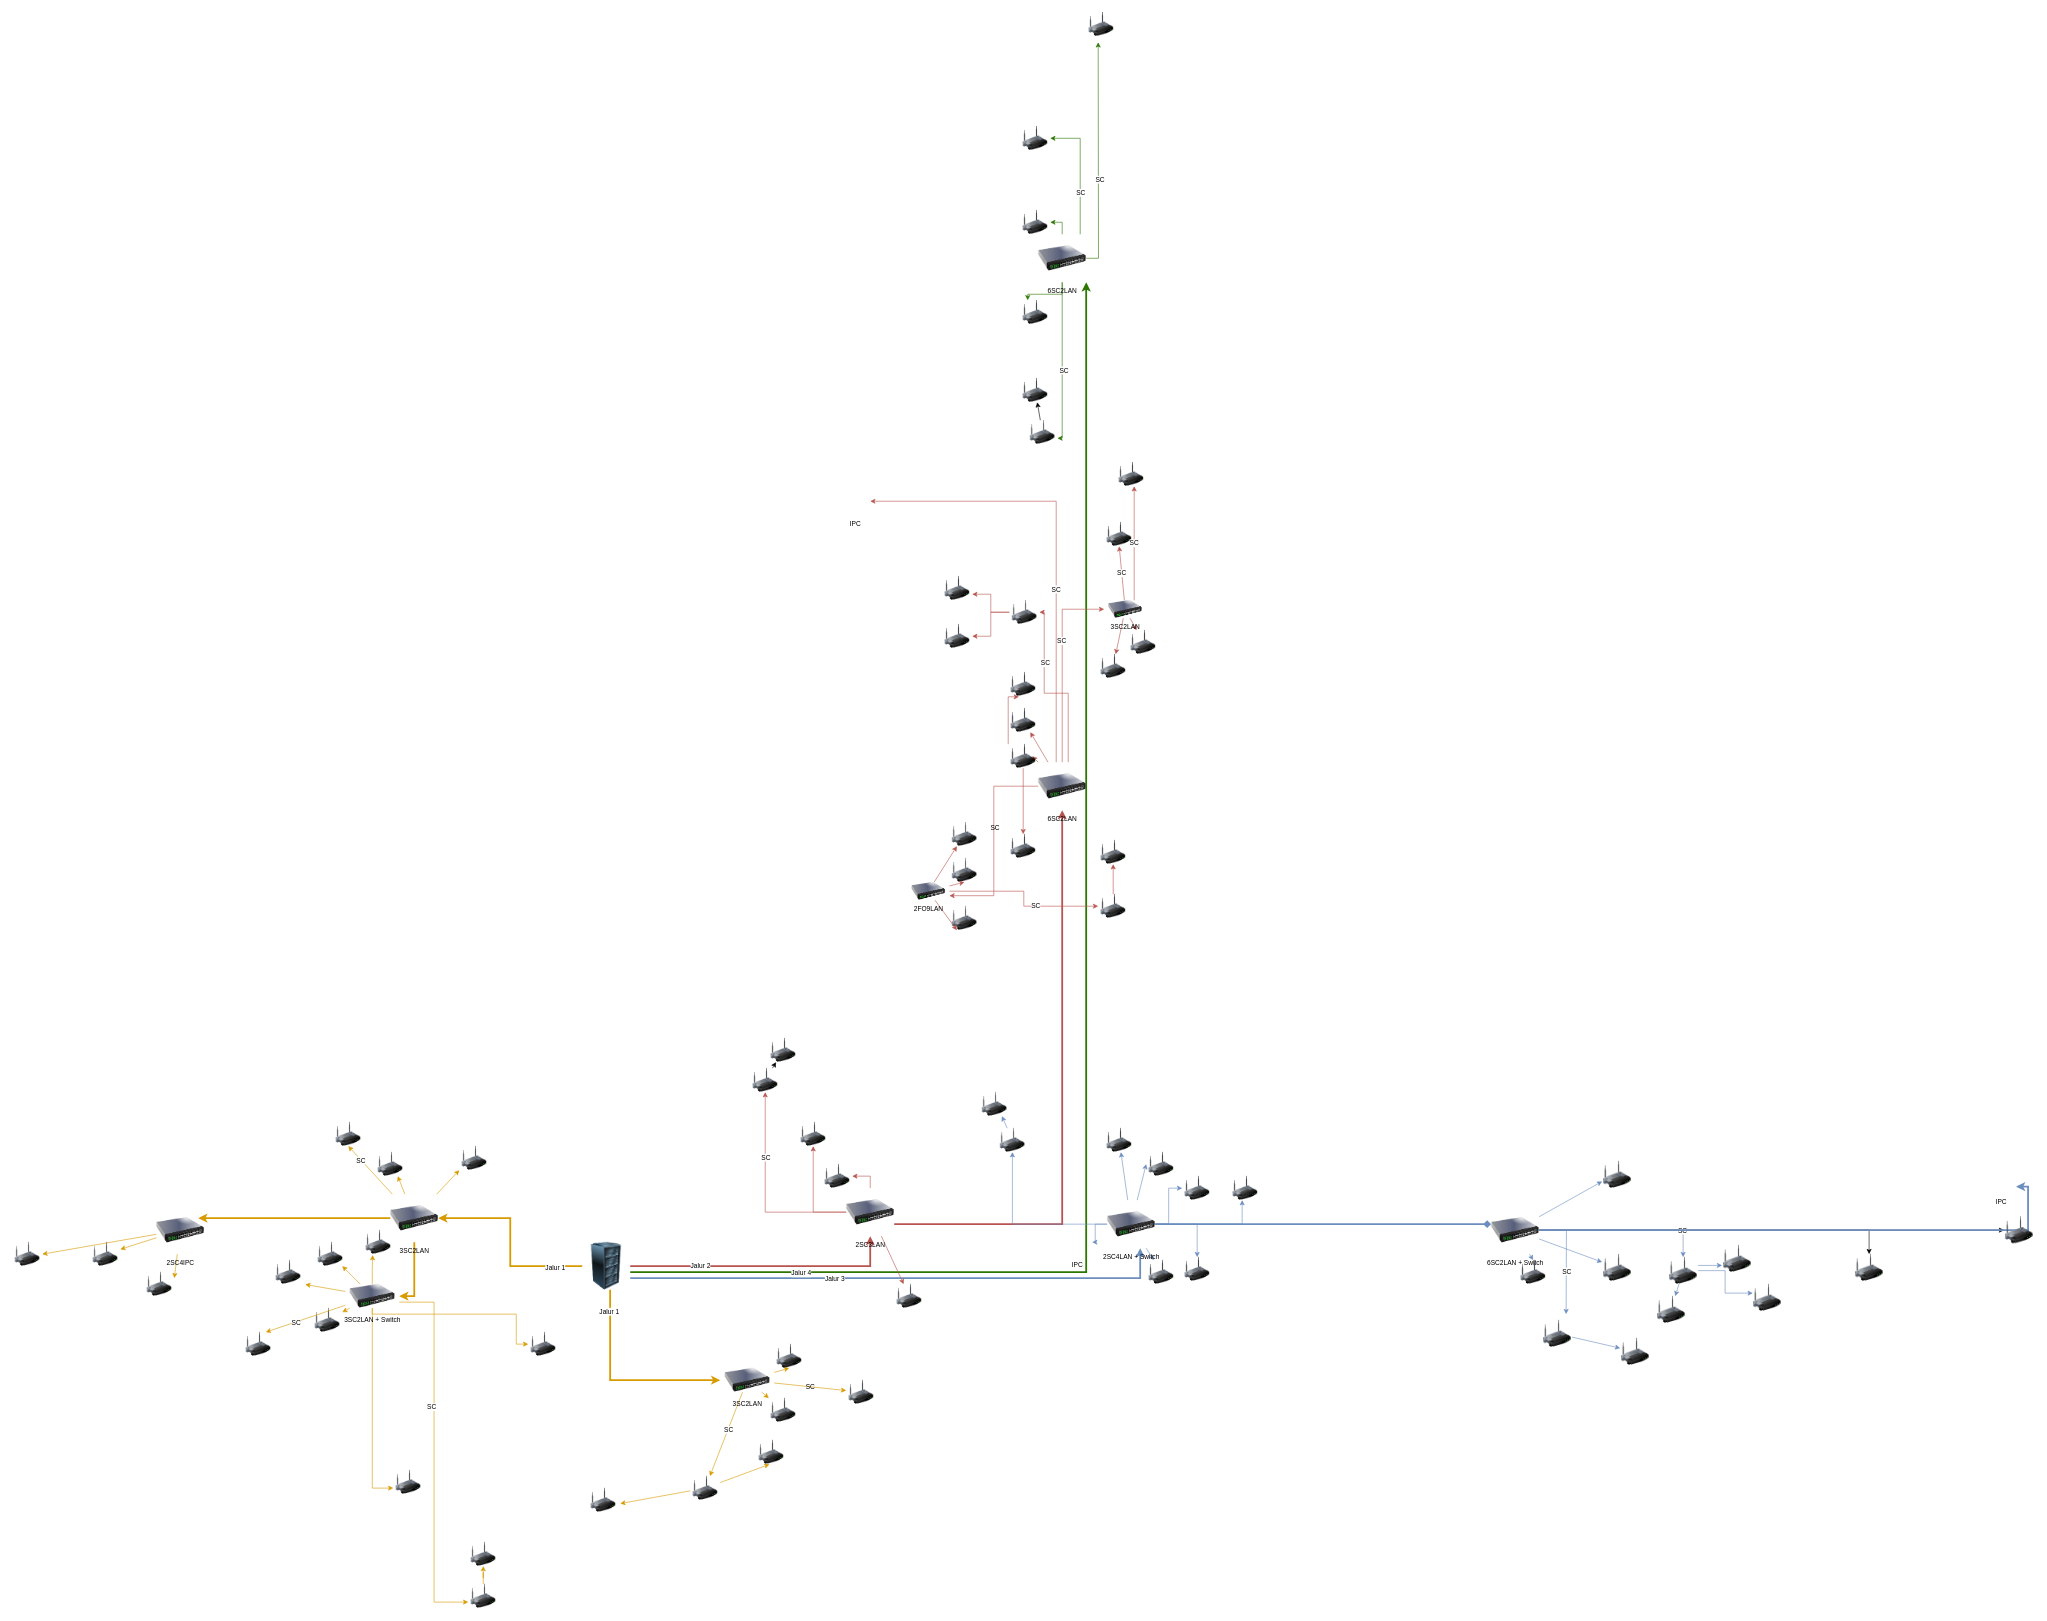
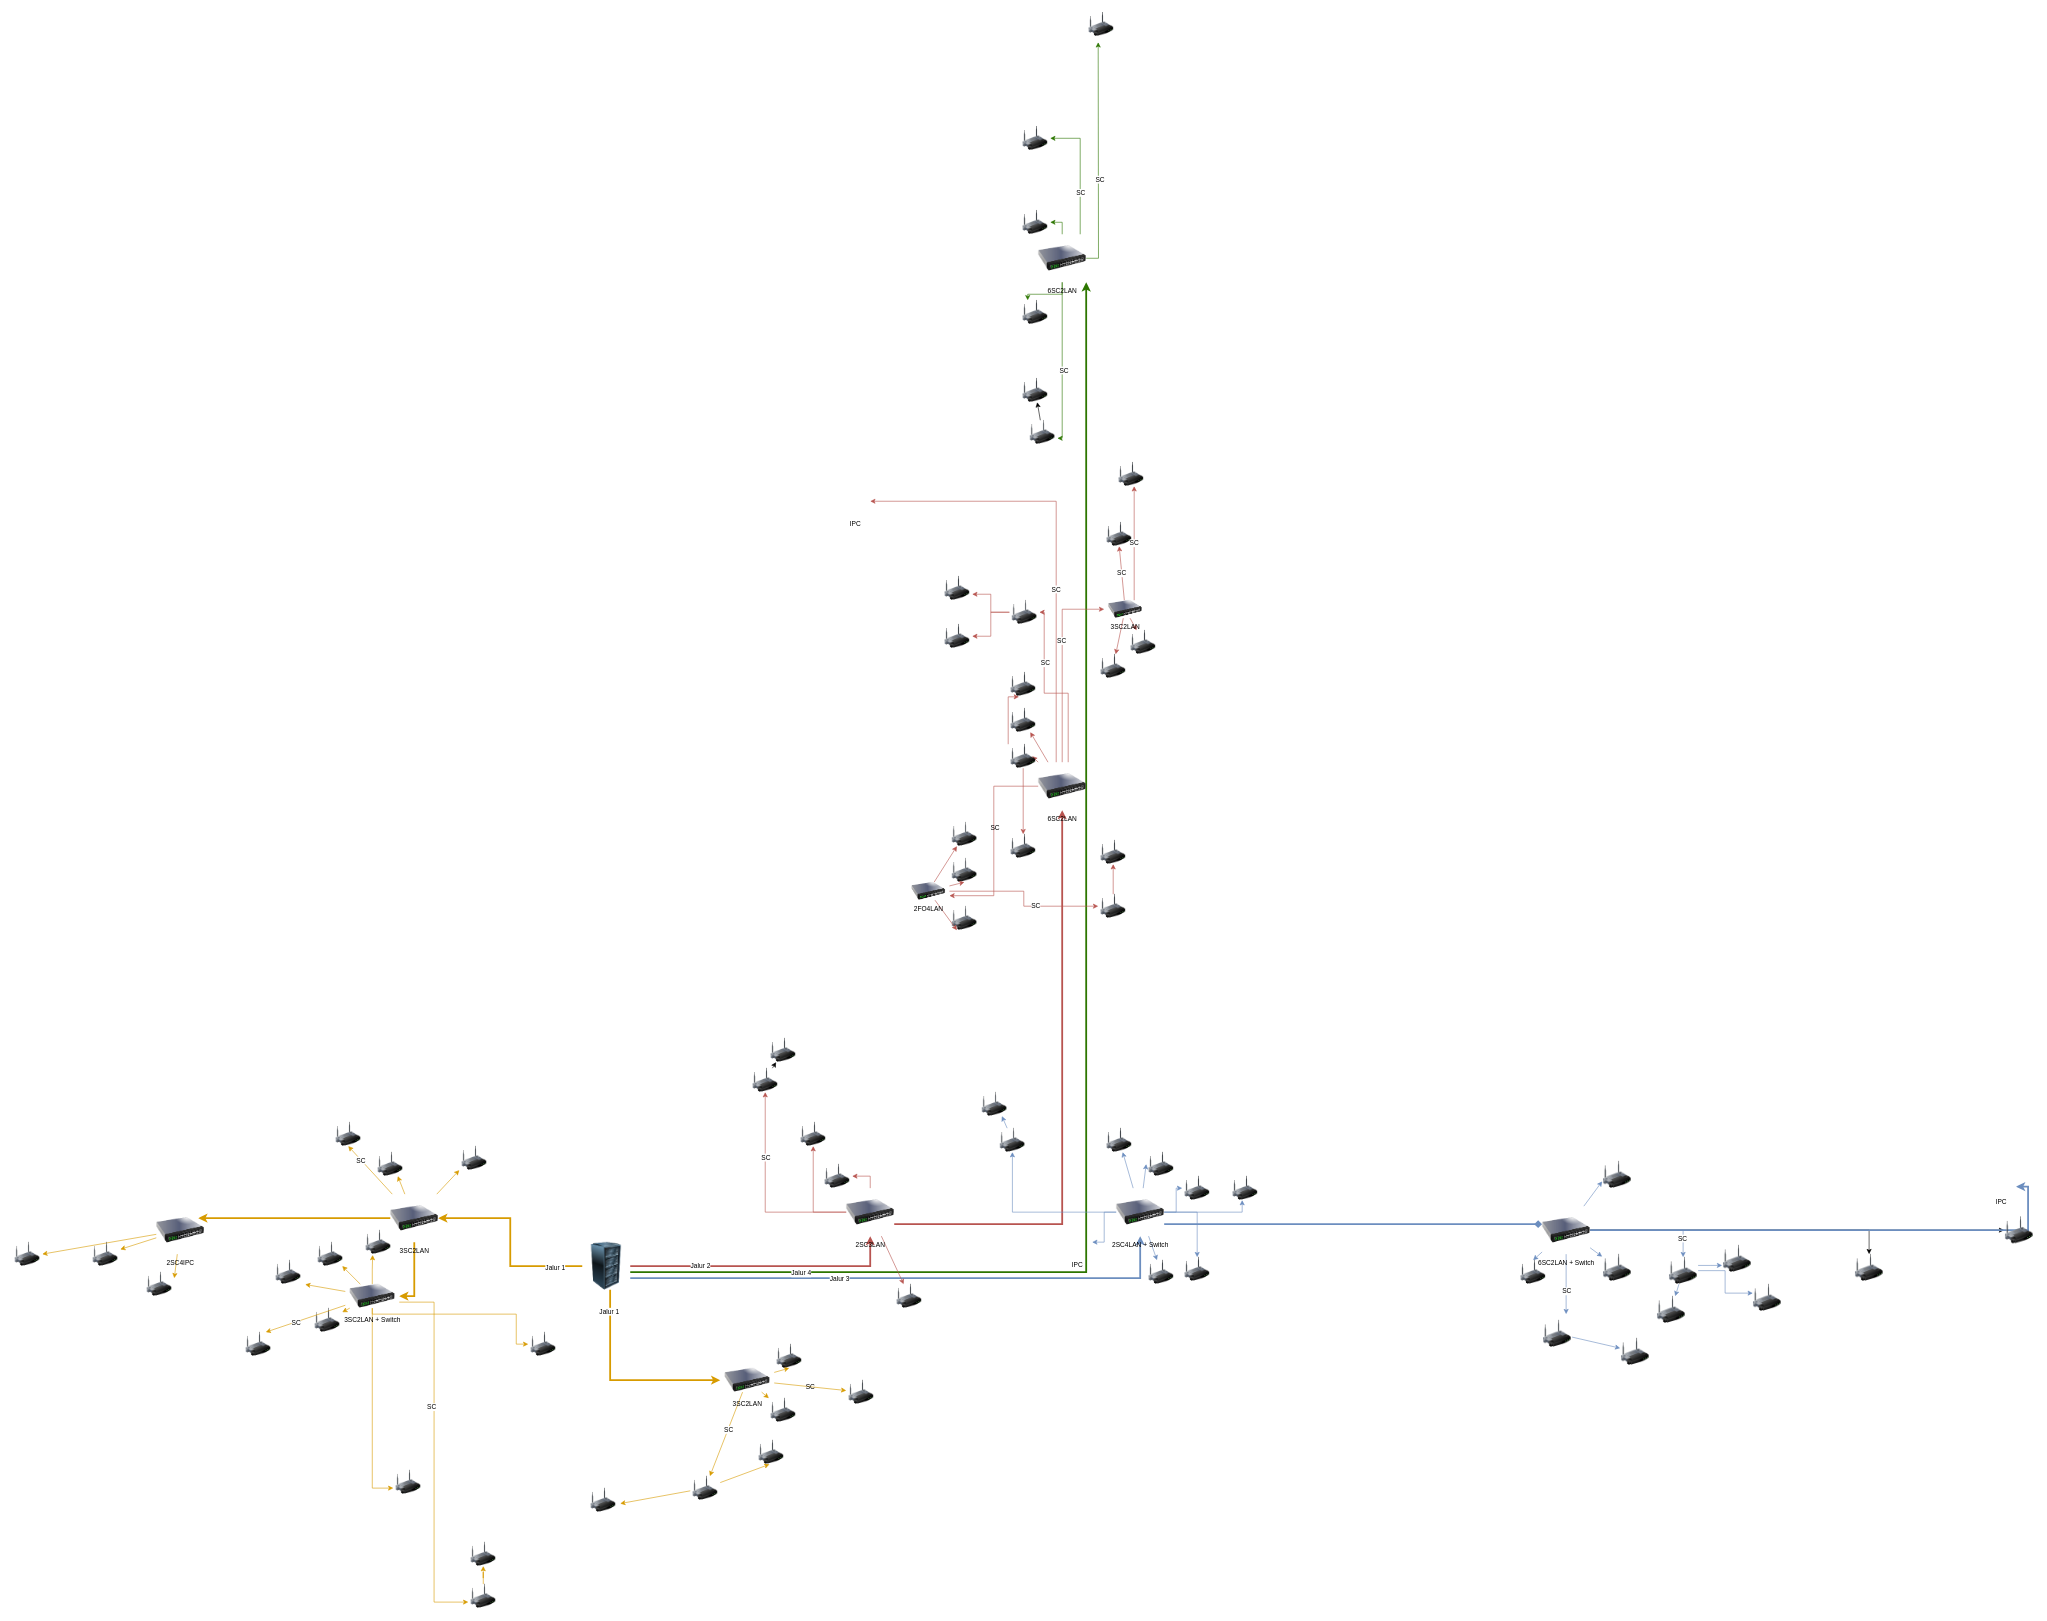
- <mxCell id="162" value="&lt;font style=&quot;font-size: 11px;&quot;&gt;2FO9LAN&lt;/font&gt;" style="image;html=1;image=img/lib/clip_art/networking/Switch_128x128.png;labelBackgroundColor=none;" parent="1" vertex="1"><mxGeometry x="1512" y="1470" width="70" height="30" as="geometry" /></mxCell>
+ <mxCell id="162" value="&lt;font style=&quot;font-size: 11px;&quot;&gt;2FO4LAN&lt;/font&gt;" style="image;html=1;image=img/lib/clip_art/networking/Switch_128x128.png;labelBackgroundColor=none;" parent="1" vertex="1"><mxGeometry x="1512" y="1470" width="70" height="30" as="geometry" /></mxCell>
- <mxCell id="82" value="&lt;font style=&quot;font-size: 11px;&quot;&gt;2SC4LAN + Switch&lt;/font&gt;" style="image;html=1;image=img/lib/clip_art/networking/Switch_128x128.png;labelBackgroundColor=none;" parent="1" vertex="1"><mxGeometry x="1845" y="2000" width="80" height="80" as="geometry" /></mxCell>
+ <mxCell id="82" value="&lt;font style=&quot;font-size: 11px;&quot;&gt;2SC4LAN + Switch&lt;/font&gt;" style="image;html=1;image=img/lib/clip_art/networking/Switch_128x128.png;labelBackgroundColor=none;" parent="1" vertex="1"><mxGeometry x="1860" y="1980" width="80" height="80" as="geometry" /></mxCell>
- <mxCell id="103" value="&lt;span style=&quot;font-size: 11px;&quot;&gt;6SC2LAN + Switch&lt;/span&gt;" style="image;html=1;image=img/lib/clip_art/networking/Switch_128x128.png;labelBackgroundColor=none;" parent="1" vertex="1"><mxGeometry x="2485" y="2010" width="80" height="80" as="geometry" /></mxCell>
+ <mxCell id="103" value="&lt;span style=&quot;font-size: 11px;&quot;&gt;6SC2LAN + Switch&lt;/span&gt;" style="image;html=1;image=img/lib/clip_art/networking/Switch_128x128.png;labelBackgroundColor=none;" parent="1" vertex="1"><mxGeometry x="2570" y="2010" width="80" height="80" as="geometry" /></mxCell>
